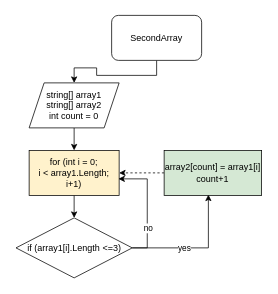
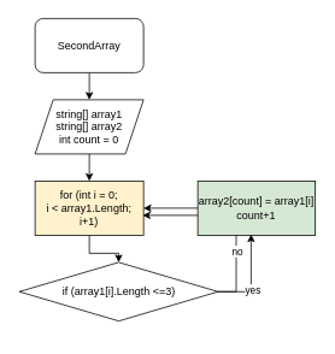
- <mxCell id="3" value="SecondArray" style="rounded=1;whiteSpace=wrap;html=1;" vertex="1" parent="1"><mxGeometry x="148" y="20" width="120" height="60" as="geometry" /></mxCell>
+ <mxCell id="3" value="SecondArray" style="rounded=1;whiteSpace=wrap;html=1;" vertex="1" parent="1"><mxGeometry x="38" y="20" width="120" height="60" as="geometry" /></mxCell>
- <mxCell id="13" style="edgeStyle=orthogonalEdgeStyle;rounded=0;orthogonalLoop=1;jettySize=auto;html=1;exitX=0;exitY=0.5;exitDx=0;exitDy=0;entryX=1;entryY=0.5;entryDx=0;entryDy=0;dashed=1;" edge="1" parent="1" source="14" target="7"><mxGeometry relative="1" as="geometry" /></mxCell>
+ <mxCell id="13" style="edgeStyle=orthogonalEdgeStyle;rounded=0;orthogonalLoop=1;jettySize=auto;html=1;exitX=0;exitY=0.5;exitDx=0;exitDy=0;entryX=1;entryY=0.5;entryDx=0;entryDy=0;" edge="1" parent="1" source="14" target="7"><mxGeometry relative="1" as="geometry" /></mxCell>
- <mxCell id="12" value="if (array1[i].Length &amp;lt;=3)" style="rhombus;whiteSpace=wrap;html=1;" vertex="1" parent="1"><mxGeometry x="20.5" y="290" width="155" height="80" as="geometry" /></mxCell>
+ <mxCell id="12" value="if (array1[i].Length &amp;lt;=3)" style="rhombus;whiteSpace=wrap;html=1;" vertex="1" parent="1"><mxGeometry x="20.5" y="290" width="220" height="65" as="geometry" /></mxCell>
